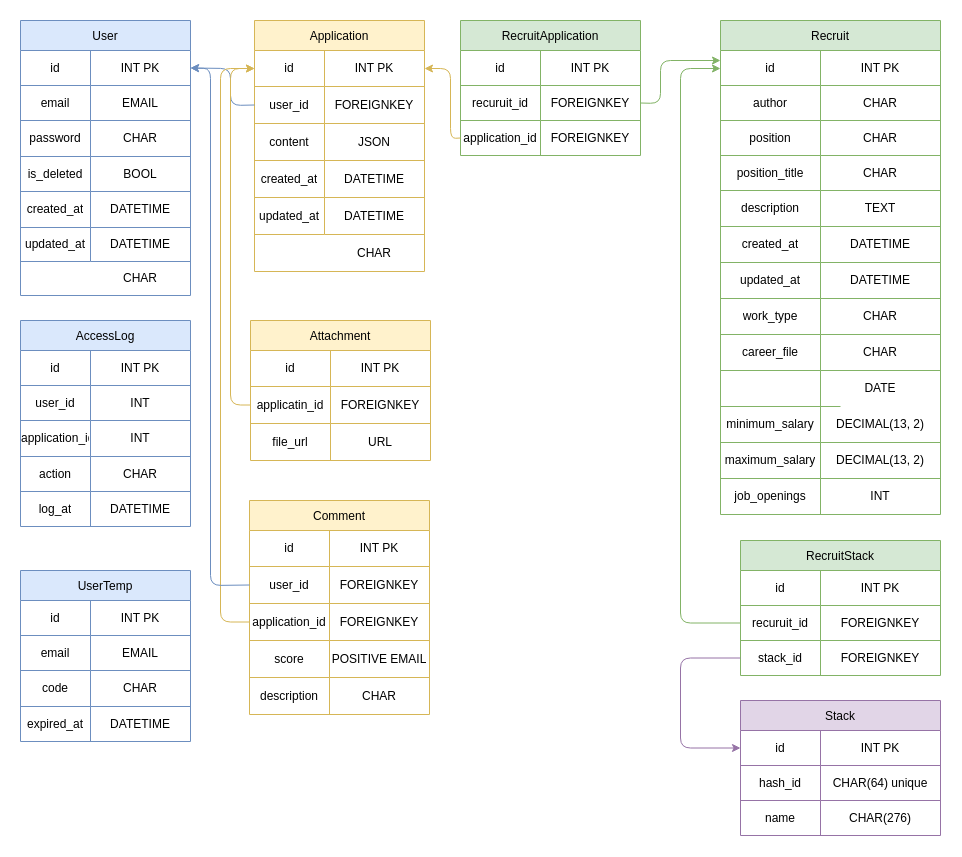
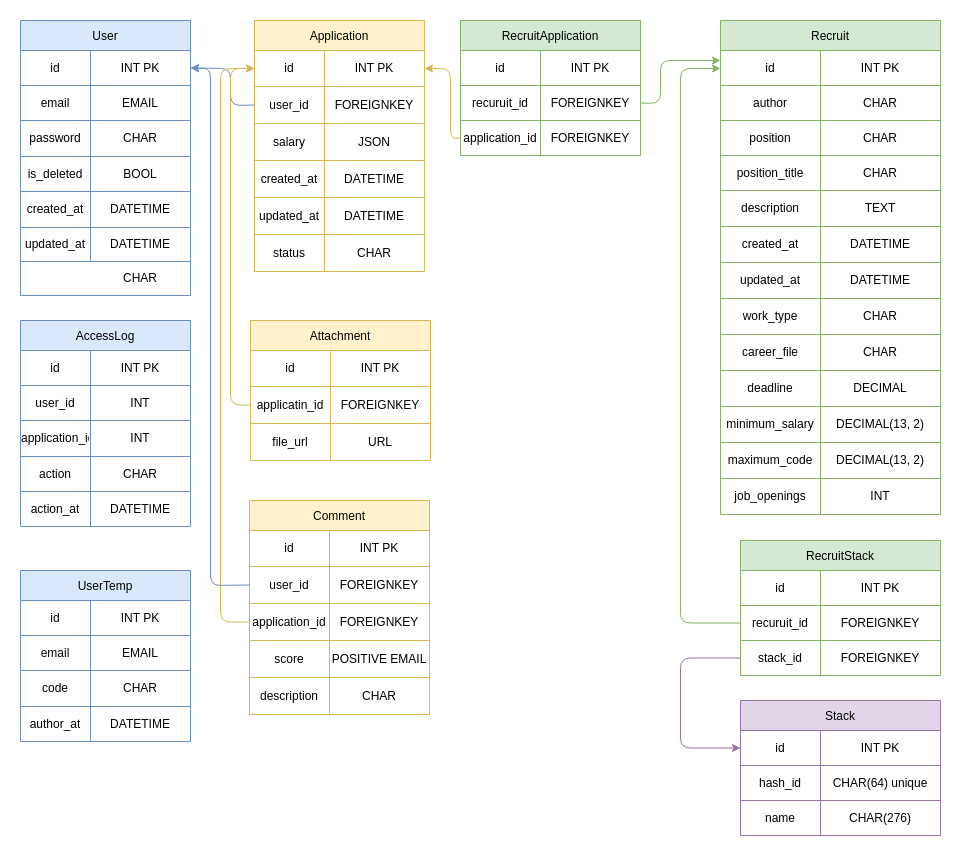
- <mxCell id="93" value="content" style="shape=partialRectangle;html=1;whiteSpace=wrap;connectable=0;overflow=hidden;fillColor=none;top=0;left=0;bottom=0;right=0;pointerEvents=1;" parent="92" vertex="1"><mxGeometry width="70" height="37" as="geometry" /></mxCell>
+ <mxCell id="93" value="salary" style="shape=partialRectangle;html=1;whiteSpace=wrap;connectable=0;overflow=hidden;fillColor=none;top=0;left=0;bottom=0;right=0;pointerEvents=1;" parent="92" vertex="1"><mxGeometry width="70" height="37" as="geometry" /></mxCell>
+ <mxCell id="102" value="status" style="shape=partialRectangle;html=1;whiteSpace=wrap;connectable=0;overflow=hidden;fillColor=none;top=0;left=0;bottom=0;right=0;pointerEvents=1;" parent="101" vertex="1"><mxGeometry width="70" height="37" as="geometry" /></mxCell>
+ <mxCell id="52" value="deadline" style="shape=partialRectangle;html=1;whiteSpace=wrap;connectable=0;overflow=hidden;fillColor=none;top=0;left=0;bottom=0;right=0;pointerEvents=1;" parent="51" vertex="1"><mxGeometry width="100" height="36" as="geometry" /></mxCell>
- <mxCell id="53" value="DATE" style="shape=partialRectangle;html=1;whiteSpace=wrap;connectable=0;overflow=hidden;fillColor=none;top=0;left=0;bottom=0;right=0;pointerEvents=1;" parent="51" vertex="1"><mxGeometry x="100" width="120" height="36" as="geometry" /></mxCell>
+ <mxCell id="53" value="DECIMAL" style="shape=partialRectangle;html=1;whiteSpace=wrap;connectable=0;overflow=hidden;fillColor=none;top=0;left=0;bottom=0;right=0;pointerEvents=1;" parent="51" vertex="1"><mxGeometry x="100" width="120" height="36" as="geometry" /></mxCell>
- <mxCell id="58" value="maximum_salary" style="shape=partialRectangle;html=1;whiteSpace=wrap;connectable=0;overflow=hidden;fillColor=none;top=0;left=0;bottom=0;right=0;pointerEvents=1;" parent="57" vertex="1"><mxGeometry width="100" height="36" as="geometry" /></mxCell>
+ <mxCell id="58" value="maximum_code" style="shape=partialRectangle;html=1;whiteSpace=wrap;connectable=0;overflow=hidden;fillColor=none;top=0;left=0;bottom=0;right=0;pointerEvents=1;" parent="57" vertex="1"><mxGeometry width="100" height="36" as="geometry" /></mxCell>
- <mxCell id="173" value="log_at" style="shape=partialRectangle;html=1;whiteSpace=wrap;connectable=0;overflow=hidden;fillColor=none;top=0;left=0;bottom=0;right=0;pointerEvents=1;" vertex="1" parent="172"><mxGeometry width="70" height="35" as="geometry" /></mxCell>
+ <mxCell id="173" value="action_at" style="shape=partialRectangle;html=1;whiteSpace=wrap;connectable=0;overflow=hidden;fillColor=none;top=0;left=0;bottom=0;right=0;pointerEvents=1;" vertex="1" parent="172"><mxGeometry width="70" height="35" as="geometry" /></mxCell>
- <mxCell id="127" value="expired_at" style="shape=partialRectangle;html=1;whiteSpace=wrap;connectable=0;overflow=hidden;fillColor=none;top=0;left=0;bottom=0;right=0;pointerEvents=1;" parent="126" vertex="1"><mxGeometry width="70" height="35" as="geometry" /></mxCell>
+ <mxCell id="127" value="author_at" style="shape=partialRectangle;html=1;whiteSpace=wrap;connectable=0;overflow=hidden;fillColor=none;top=0;left=0;bottom=0;right=0;pointerEvents=1;" parent="126" vertex="1"><mxGeometry width="70" height="35" as="geometry" /></mxCell>
